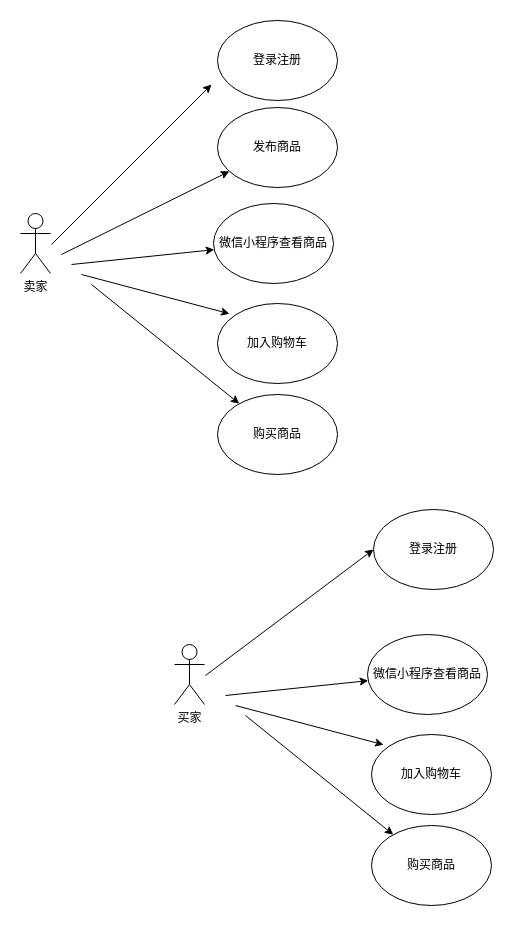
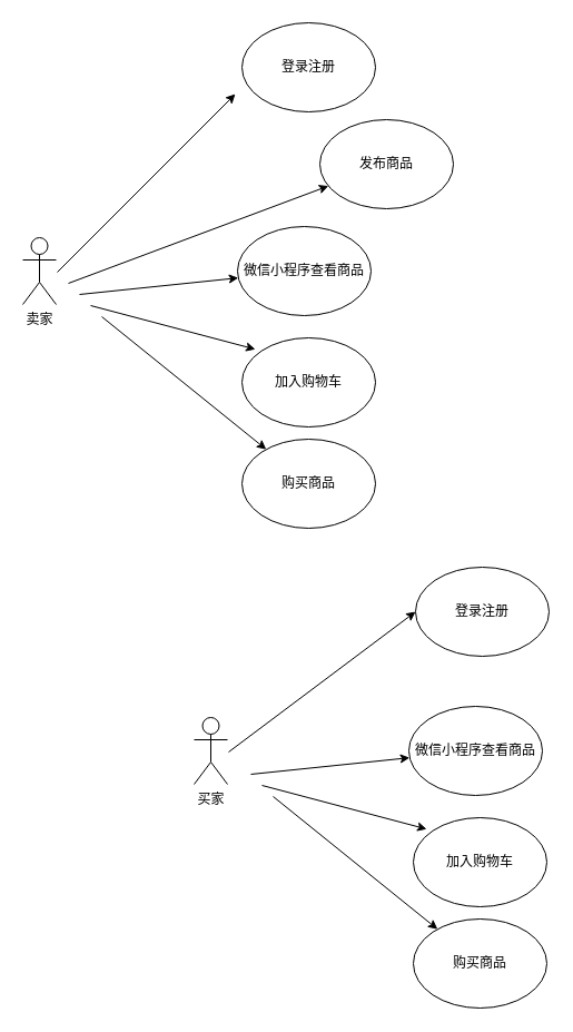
- <mxCell id="4" value="发布商品" style="ellipse;whiteSpace=wrap;html=1;" vertex="1" parent="1"><mxGeometry x="217" y="107" width="120" height="80" as="geometry" /></mxCell>
+ <mxCell id="4" value="发布商品" style="ellipse;whiteSpace=wrap;html=1;" vertex="1" parent="1"><mxGeometry x="287" y="107" width="120" height="80" as="geometry" /></mxCell>
